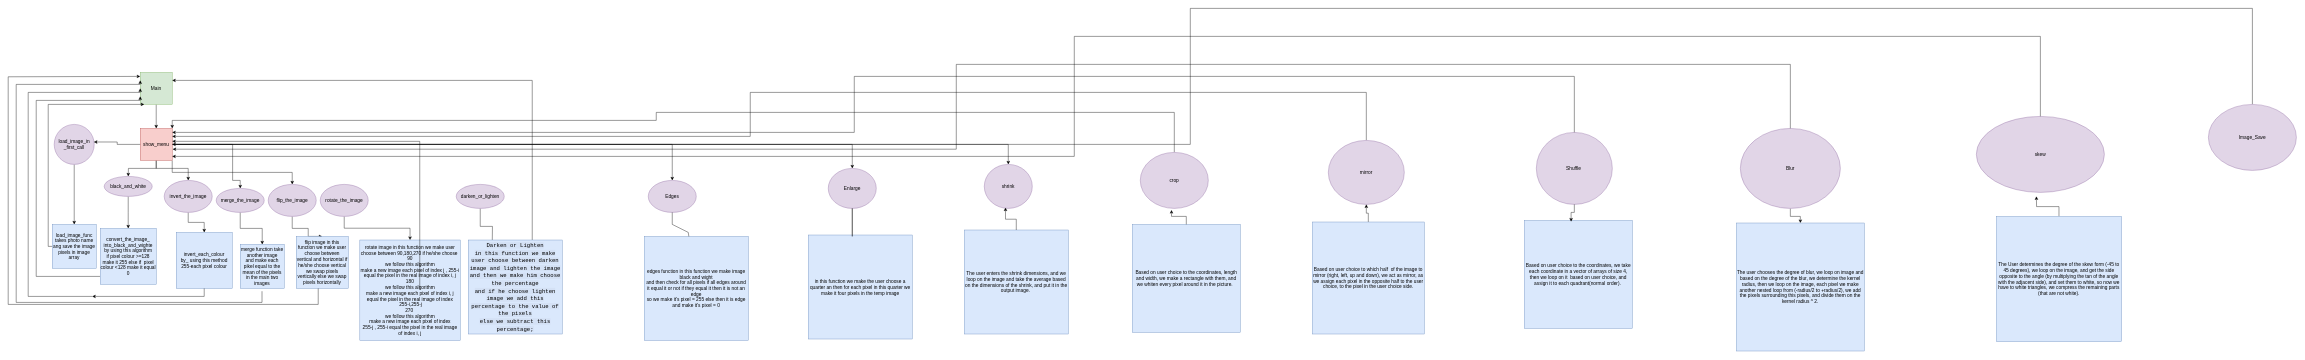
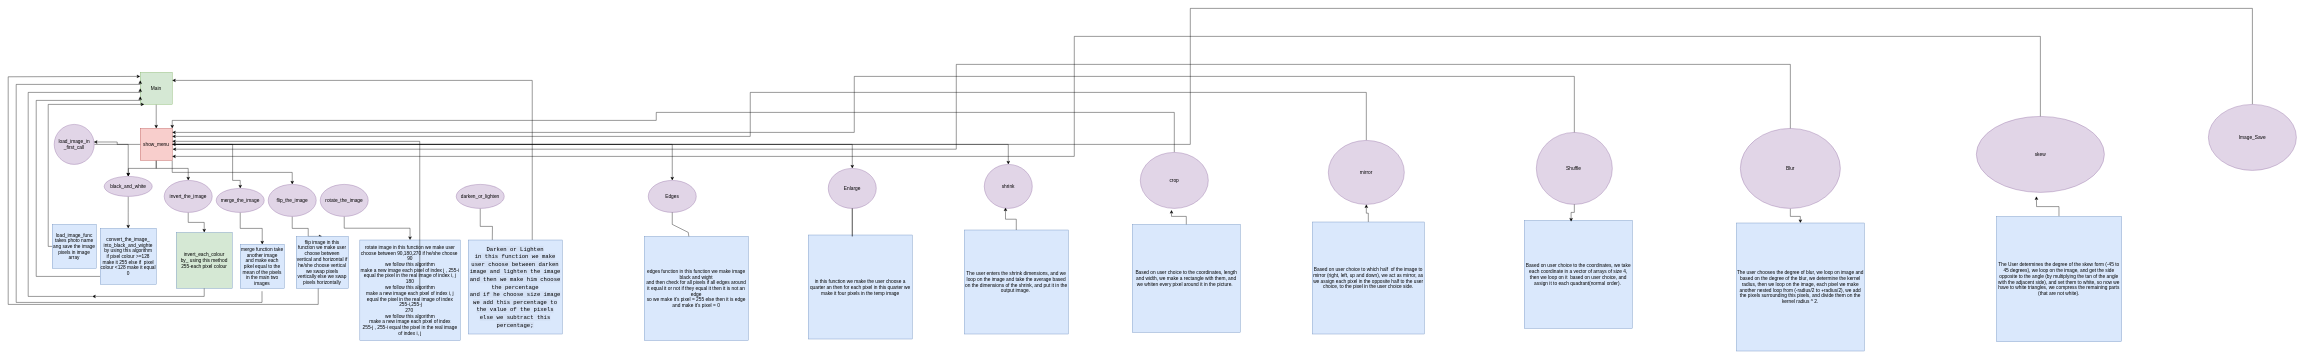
- <mxCell id="12" style="edgeStyle=orthogonalEdgeStyle;rounded=0;orthogonalLoop=1;jettySize=auto;html=1;" parent="1" source="13" target="15" edge="1"><mxGeometry relative="1" as="geometry"><mxPoint x="170" y="600" as="targetPoint" /></mxGeometry></mxCell>
+ <mxCell id="12" style="edgeStyle=orthogonalEdgeStyle;rounded=0;orthogonalLoop=1;jettySize=auto;html=1;" parent="1" source="13" target="18" edge="1"><mxGeometry relative="1" as="geometry"><mxPoint x="170" y="600" as="targetPoint" /></mxGeometry></mxCell>
- <mxCell id="25" value="invert_each_colour&lt;br&gt;by_ using this method&lt;br&gt;255-each pixel colour" style="whiteSpace=wrap;html=1;aspect=fixed;fillColor=#dae8fc;strokeColor=#6c8ebf;" parent="1" vertex="1"><mxGeometry x="440" y="580" width="140" height="140" as="geometry" /></mxCell>
+ <mxCell id="25" value="invert_each_colour&lt;br&gt;by_ using this method&lt;br&gt;255-each pixel colour" style="whiteSpace=wrap;html=1;aspect=fixed;fillColor=#d5e8d4;strokeColor=#6c8ebf;" parent="1" vertex="1"><mxGeometry x="440" y="580" width="140" height="140" as="geometry" /></mxCell>
- <mxCell id="44" value="&lt;div style=&quot;font-family: Consolas, &amp;quot;Courier New&amp;quot;, monospace; font-size: 14px; line-height: 19px;&quot;&gt;&lt;span style=&quot;background-color: rgb(212, 225, 245);&quot;&gt;Darken or Lighten&lt;/span&gt;&lt;/div&gt;&lt;div style=&quot;font-family: Consolas, &amp;quot;Courier New&amp;quot;, monospace; font-size: 14px; line-height: 19px;&quot;&gt;&lt;span style=&quot;background-color: rgb(212, 225, 245);&quot;&gt;in this function we make user choose between darken image and lighten the image&lt;/span&gt;&lt;/div&gt;&lt;div style=&quot;font-family: Consolas, &amp;quot;Courier New&amp;quot;, monospace; font-size: 14px; line-height: 19px;&quot;&gt;&lt;span style=&quot;background-color: rgb(212, 225, 245);&quot;&gt;and then we make him choose the&amp;nbsp;percentage&lt;/span&gt;&lt;/div&gt;&lt;div style=&quot;font-family: Consolas, &amp;quot;Courier New&amp;quot;, monospace; font-size: 14px; line-height: 19px;&quot;&gt;&lt;span style=&quot;background-color: rgb(212, 225, 245);&quot;&gt;and if he choose lighten image we add this percentage to the value of the pixels&lt;/span&gt;&lt;/div&gt;&lt;div style=&quot;font-family: Consolas, &amp;quot;Courier New&amp;quot;, monospace; font-size: 14px; line-height: 19px;&quot;&gt;&lt;span style=&quot;background-color: rgb(212, 225, 245);&quot;&gt;else we subtract this percentage;&lt;/span&gt;&lt;/div&gt;" style="whiteSpace=wrap;html=1;aspect=fixed;fillColor=#dae8fc;strokeColor=#6c8ebf;" parent="1" vertex="1"><mxGeometry x="1170" y="599" width="235" height="235" as="geometry" /></mxCell>
+ <mxCell id="44" value="&lt;div style=&quot;font-family: Consolas, &amp;quot;Courier New&amp;quot;, monospace; font-size: 14px; line-height: 19px;&quot;&gt;&lt;span style=&quot;background-color: rgb(212, 225, 245);&quot;&gt;Darken or Lighten&lt;/span&gt;&lt;/div&gt;&lt;div style=&quot;font-family: Consolas, &amp;quot;Courier New&amp;quot;, monospace; font-size: 14px; line-height: 19px;&quot;&gt;&lt;span style=&quot;background-color: rgb(212, 225, 245);&quot;&gt;in this function we make user choose between darken image and lighten the image&lt;/span&gt;&lt;/div&gt;&lt;div style=&quot;font-family: Consolas, &amp;quot;Courier New&amp;quot;, monospace; font-size: 14px; line-height: 19px;&quot;&gt;&lt;span style=&quot;background-color: rgb(212, 225, 245);&quot;&gt;and then we make him choose the&amp;nbsp;percentage&lt;/span&gt;&lt;/div&gt;&lt;div style=&quot;font-family: Consolas, &amp;quot;Courier New&amp;quot;, monospace; font-size: 14px; line-height: 19px;&quot;&gt;&lt;span style=&quot;background-color: rgb(212, 225, 245);&quot;&gt;and if he choose size image we add this percentage to the value of the pixels&lt;/span&gt;&lt;/div&gt;&lt;div style=&quot;font-family: Consolas, &amp;quot;Courier New&amp;quot;, monospace; font-size: 14px; line-height: 19px;&quot;&gt;&lt;span style=&quot;background-color: rgb(212, 225, 245);&quot;&gt;else we subtract this percentage;&lt;/span&gt;&lt;/div&gt;" style="whiteSpace=wrap;html=1;aspect=fixed;fillColor=#dae8fc;strokeColor=#6c8ebf;" parent="1" vertex="1"><mxGeometry x="1170" y="599" width="235" height="235" as="geometry" /></mxCell>
